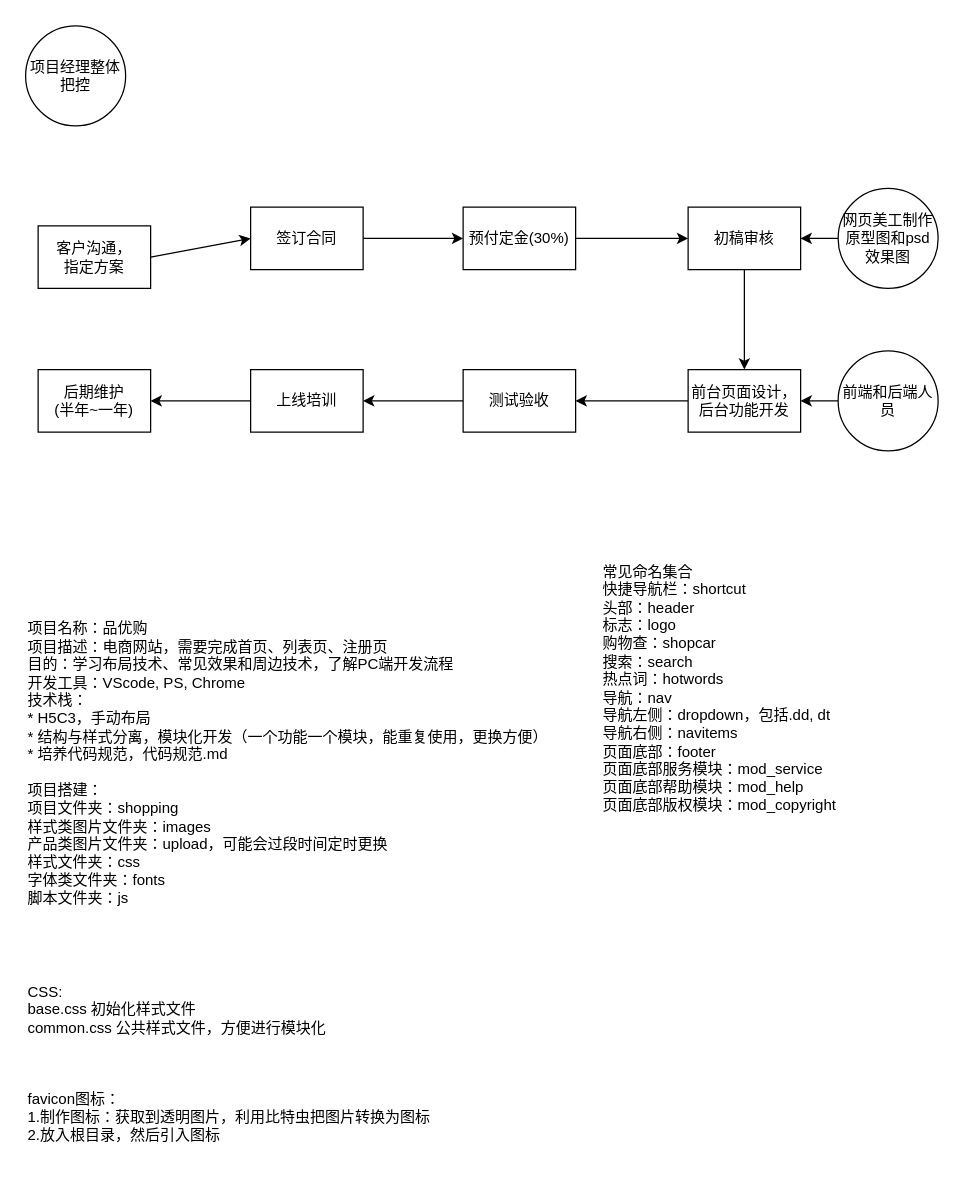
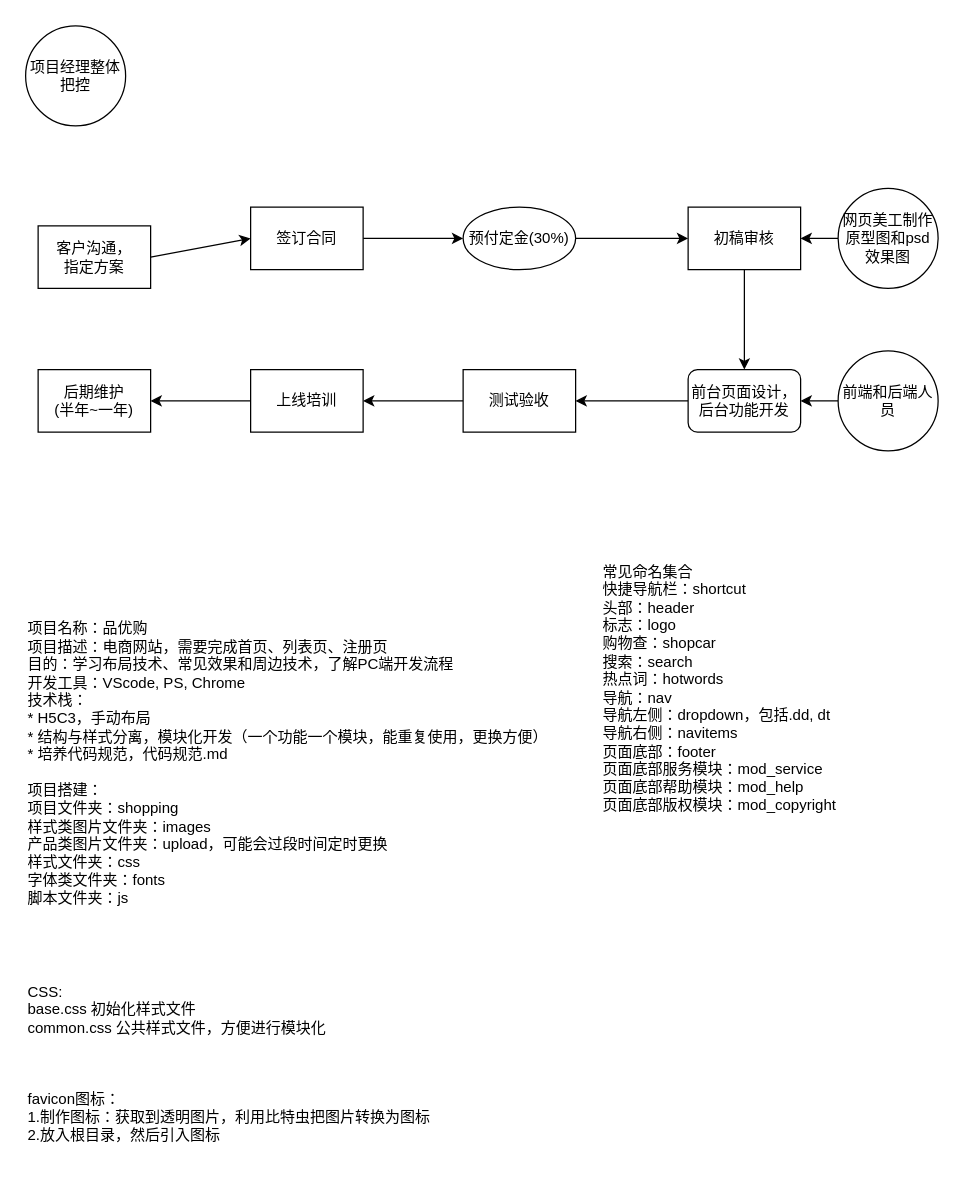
- <mxCell id="7" value="预付定金(30%)" style="whiteSpace=wrap;html=1;" parent="1" vertex="1"><mxGeometry x="370" y="165" width="90" height="50" as="geometry" /></mxCell>
+ <mxCell id="7" value="预付定金(30%)" style="ellipse;whiteSpace=wrap;html=1;" parent="1" vertex="1"><mxGeometry x="370" y="165" width="90" height="50" as="geometry" /></mxCell>
- <mxCell id="13" value="前台页面设计，后台功能开发" style="whiteSpace=wrap;html=1;" parent="1" vertex="1"><mxGeometry x="550" y="295" width="90" height="50" as="geometry" /></mxCell>
+ <mxCell id="13" value="前台页面设计，后台功能开发" style="whiteSpace=wrap;html=1;rounded=1;" parent="1" vertex="1"><mxGeometry x="550" y="295" width="90" height="50" as="geometry" /></mxCell>
